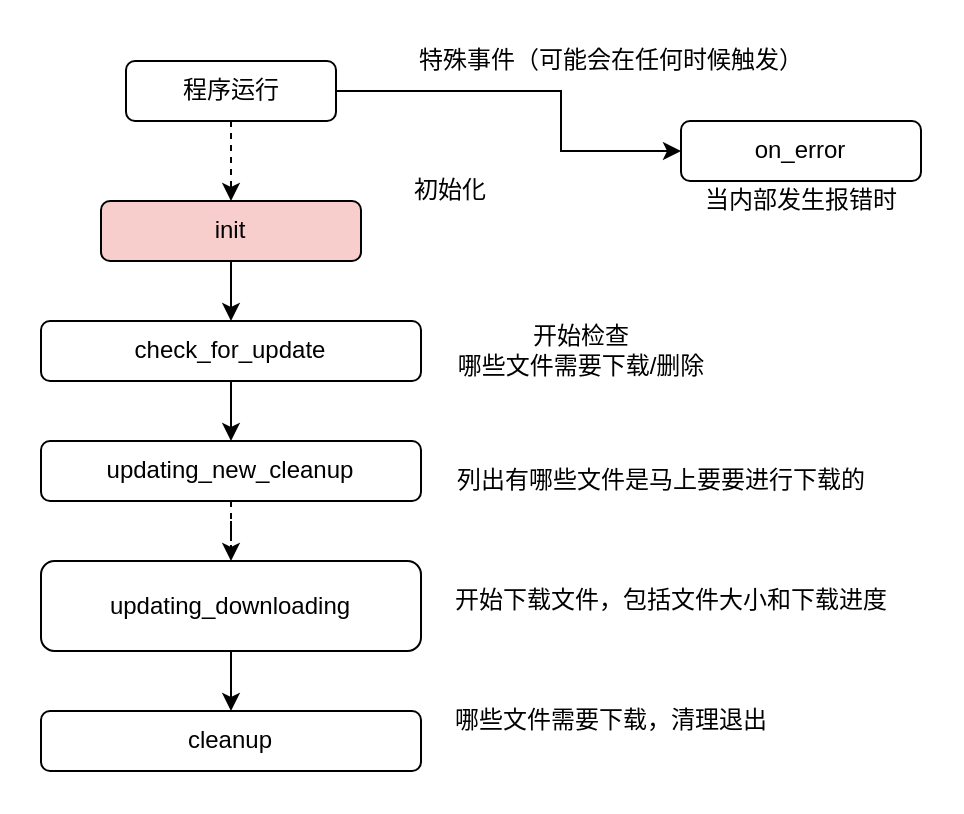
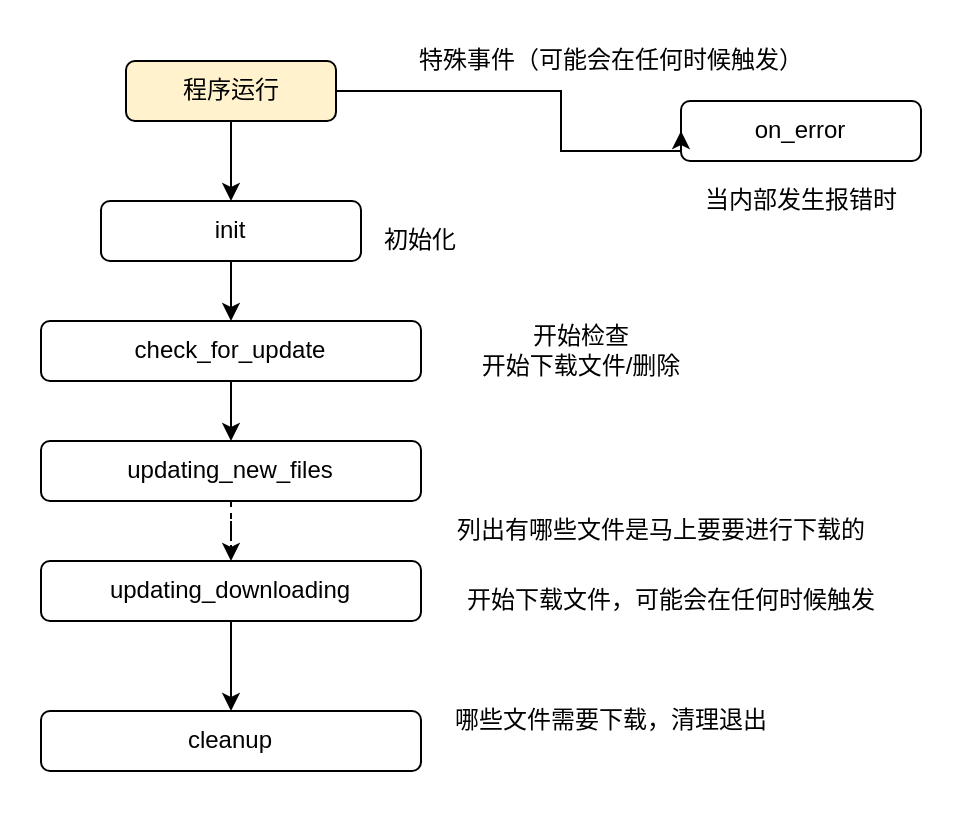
- <mxCell id="14" value="程序运行" style="rounded=1;whiteSpace=wrap;html=1;" parent="1" vertex="1"><mxGeometry x="62.5" y="30" width="105" height="30" as="geometry" /></mxCell>
+ <mxCell id="14" value="程序运行" style="rounded=1;whiteSpace=wrap;html=1;fillColor=#fff2cc;" parent="1" vertex="1"><mxGeometry x="62.5" y="30" width="105" height="30" as="geometry" /></mxCell>
- <mxCell id="11" value="on_error" style="rounded=1;whiteSpace=wrap;html=1;" parent="1" vertex="1"><mxGeometry x="340" y="60" width="120" height="30" as="geometry" /></mxCell>
+ <mxCell id="11" value="on_error" style="rounded=1;whiteSpace=wrap;html=1;" parent="1" vertex="1"><mxGeometry x="340" y="50" width="120" height="30" as="geometry" /></mxCell>
- <mxCell id="12" style="edgeStyle=orthogonalEdgeStyle;rounded=0;orthogonalLoop=1;jettySize=auto;html=1;entryX=0.5;entryY=0;entryDx=0;entryDy=0;dashed=1;" parent="1" source="14" target="3" edge="1"><mxGeometry relative="1" as="geometry" /></mxCell>
+ <mxCell id="12" style="edgeStyle=orthogonalEdgeStyle;rounded=0;orthogonalLoop=1;jettySize=auto;html=1;entryX=0.5;entryY=0;entryDx=0;entryDy=0;" parent="1" source="14" target="3" edge="1"><mxGeometry relative="1" as="geometry" /></mxCell>
- <mxCell id="15" value="初始化" style="text;html=1;strokeColor=none;fillColor=none;align=center;verticalAlign=middle;whiteSpace=wrap;rounded=0;" parent="1" vertex="1"><mxGeometry x="205" y="85" width="40" height="20" as="geometry" /></mxCell>
+ <mxCell id="15" value="初始化" style="text;html=1;strokeColor=none;fillColor=none;align=center;verticalAlign=middle;whiteSpace=wrap;rounded=0;" parent="1" vertex="1"><mxGeometry x="190" y="110" width="40" height="20" as="geometry" /></mxCell>
- <mxCell id="3" value="init" style="rounded=1;whiteSpace=wrap;html=1;fillColor=#f8cecc;" parent="1" vertex="1"><mxGeometry x="50" y="100" width="130" height="30" as="geometry" /></mxCell>
+ <mxCell id="3" value="init" style="rounded=1;whiteSpace=wrap;html=1;" parent="1" vertex="1"><mxGeometry x="50" y="100" width="130" height="30" as="geometry" /></mxCell>
- <mxCell id="17" value="开始检查&lt;br&gt;哪些文件需要下载/删除" style="text;html=1;align=center;verticalAlign=middle;resizable=0;points=[];autosize=1;strokeColor=none;" parent="1" vertex="1"><mxGeometry x="220" y="160" width="140" height="30" as="geometry" /></mxCell>
+ <mxCell id="17" value="开始检查&lt;br&gt;开始下载文件/删除" style="text;html=1;align=center;verticalAlign=middle;resizable=0;points=[];autosize=1;strokeColor=none;" parent="1" vertex="1"><mxGeometry x="220" y="160" width="140" height="30" as="geometry" /></mxCell>
- <mxCell id="7" value="updating_new_cleanup" style="rounded=1;whiteSpace=wrap;html=1;" parent="1" vertex="1"><mxGeometry x="20" y="220" width="190" height="30" as="geometry" /></mxCell>
+ <mxCell id="7" value="updating_new_files" style="rounded=1;whiteSpace=wrap;html=1;" parent="1" vertex="1"><mxGeometry x="20" y="220" width="190" height="30" as="geometry" /></mxCell>
- <mxCell id="18" value="列出有哪些文件是马上要要进行下载的" style="text;html=1;align=center;verticalAlign=middle;resizable=0;points=[];autosize=1;strokeColor=none;" parent="1" vertex="1"><mxGeometry x="220" y="230" width="220" height="20" as="geometry" /></mxCell>
+ <mxCell id="18" value="列出有哪些文件是马上要要进行下载的" style="text;html=1;align=center;verticalAlign=middle;resizable=0;points=[];autosize=1;strokeColor=none;" parent="1" vertex="1"><mxGeometry x="220" y="255" width="220" height="20" as="geometry" /></mxCell>
- <mxCell id="19" value="开始下载文件，包括文件大小和下载进度" style="text;html=1;align=center;verticalAlign=middle;resizable=0;points=[];autosize=1;strokeColor=none;" parent="1" vertex="1"><mxGeometry x="220" y="290" width="230" height="20" as="geometry" /></mxCell>
+ <mxCell id="19" value="开始下载文件，可能会在任何时候触发" style="text;html=1;align=center;verticalAlign=middle;resizable=0;points=[];autosize=1;strokeColor=none;" parent="1" vertex="1"><mxGeometry x="220" y="290" width="230" height="20" as="geometry" /></mxCell>
- <mxCell id="9" value="updating_downloading" style="rounded=1;whiteSpace=wrap;html=1;" parent="1" vertex="1"><mxGeometry x="20" y="280" width="190" height="45" as="geometry" /></mxCell>
+ <mxCell id="9" value="updating_downloading" style="rounded=1;whiteSpace=wrap;html=1;" parent="1" vertex="1"><mxGeometry x="20" y="280" width="190" height="30" as="geometry" /></mxCell>
